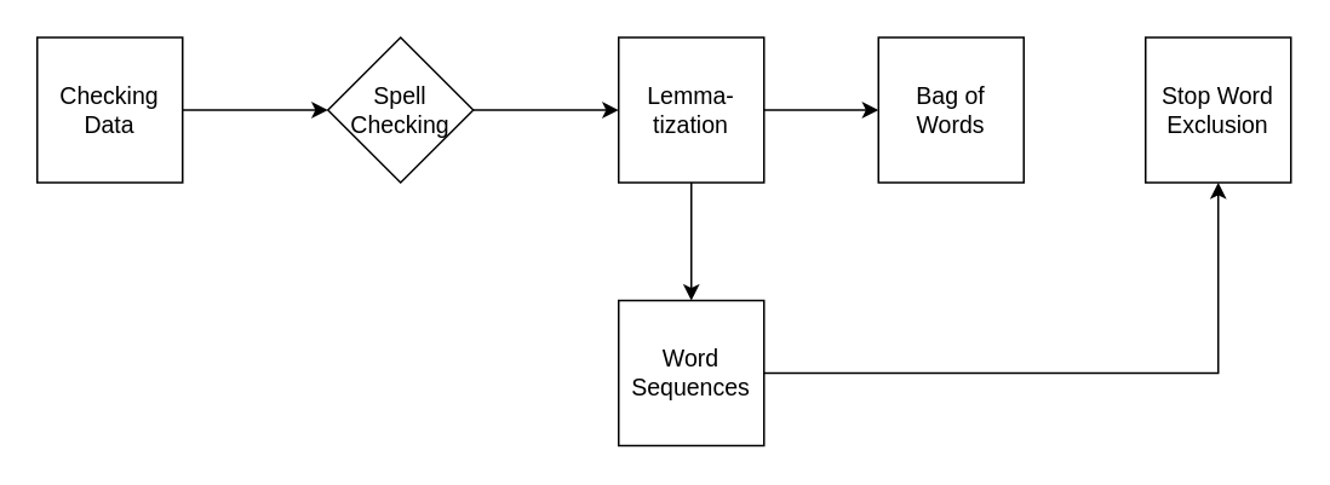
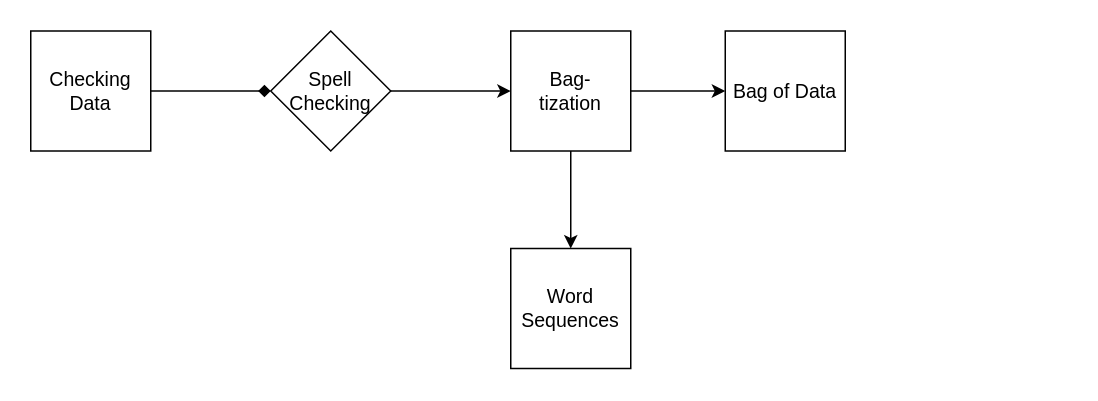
- <mxCell id="2" value="" style="edgeStyle=orthogonalEdgeStyle;rounded=0;orthogonalLoop=1;jettySize=auto;html=1;fontFamily=Helvetica;fontSize=13;" parent="1" source="3" target="5" edge="1"><mxGeometry relative="1" as="geometry" /></mxCell>
+ <mxCell id="2" value="" style="edgeStyle=orthogonalEdgeStyle;rounded=0;orthogonalLoop=1;jettySize=auto;html=1;fontFamily=Helvetica;fontSize=13;endArrow=diamond;" parent="1" source="3" target="5" edge="1"><mxGeometry relative="1" as="geometry" /></mxCell>
- <mxCell id="8" value="&lt;div&gt;Lemma-&lt;/div&gt;&lt;div&gt;tization&lt;br&gt;&lt;/div&gt;" style="whiteSpace=wrap;html=1;aspect=fixed;fontFamily=Helvetica;fontSize=13;" parent="1" vertex="1"><mxGeometry x="340" y="20" width="80" height="80" as="geometry" /></mxCell>
+ <mxCell id="8" value="&lt;div&gt;Bag-&lt;/div&gt;&lt;div&gt;tization&lt;br&gt;&lt;/div&gt;" style="whiteSpace=wrap;html=1;aspect=fixed;fontFamily=Helvetica;fontSize=13;" parent="1" vertex="1"><mxGeometry x="340" y="20" width="80" height="80" as="geometry" /></mxCell>
- <mxCell id="10" value="Bag of Words" style="whiteSpace=wrap;html=1;aspect=fixed;fontFamily=Helvetica;fontSize=13;" parent="1" vertex="1"><mxGeometry x="483" y="20" width="80" height="80" as="geometry" /></mxCell>
+ <mxCell id="10" value="Bag of Data" style="whiteSpace=wrap;html=1;aspect=fixed;fontFamily=Helvetica;fontSize=13;" parent="1" vertex="1"><mxGeometry x="483" y="20" width="80" height="80" as="geometry" /></mxCell>
- <mxCell id="9" value="&lt;div style=&quot;font-size: 13px;&quot;&gt;Stop Word&lt;br style=&quot;font-size: 13px;&quot;&gt;&lt;/div&gt;&lt;div style=&quot;font-size: 13px;&quot;&gt;Exclusion&lt;/div&gt;" style="whiteSpace=wrap;html=1;aspect=fixed;fontFamily=Helvetica;fontSize=13;" parent="1" vertex="1"><mxGeometry x="630" y="20" width="80" height="80" as="geometry" /></mxCell>
- <mxCell id="11" style="edgeStyle=orthogonalEdgeStyle;rounded=0;orthogonalLoop=1;jettySize=auto;html=1;exitX=1;exitY=0.5;exitDx=0;exitDy=0;entryX=0.5;entryY=1;entryDx=0;entryDy=0;fontFamily=Helvetica;fontSize=13;" parent="1" source="12" target="9" edge="1"><mxGeometry relative="1" as="geometry" /></mxCell>
